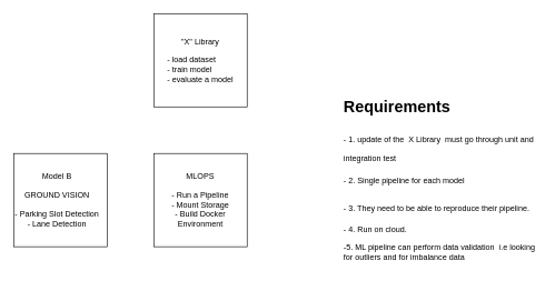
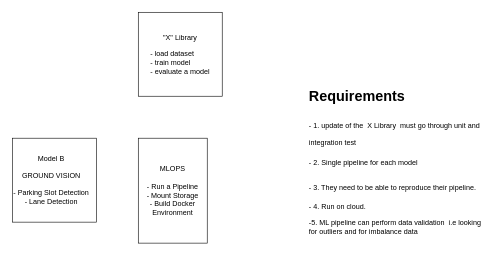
- <mxCell id="4" value="MLOPS&lt;br&gt;&lt;br&gt;&lt;div style=&quot;&quot;&gt;&lt;span style=&quot;background-color: initial;&quot;&gt;- Run a Pipeline&lt;/span&gt;&lt;/div&gt;&lt;div style=&quot;&quot;&gt;&lt;span style=&quot;background-color: initial;&quot;&gt;- Mount Storage&lt;/span&gt;&lt;/div&gt;&lt;div style=&quot;&quot;&gt;&lt;span style=&quot;background-color: initial;&quot;&gt;- Build Docker Environment&lt;/span&gt;&lt;/div&gt;" style="whiteSpace=wrap;html=1;aspect=fixed;align=center;" parent="1" vertex="1"><mxGeometry x="230" y="230" width="140" height="140" as="geometry" /></mxCell>
+ <mxCell id="4" value="MLOPS&lt;br&gt;&lt;br&gt;&lt;div style=&quot;&quot;&gt;&lt;span style=&quot;background-color: initial;&quot;&gt;- Run a Pipeline&lt;/span&gt;&lt;/div&gt;&lt;div style=&quot;&quot;&gt;&lt;span style=&quot;background-color: initial;&quot;&gt;- Mount Storage&lt;/span&gt;&lt;/div&gt;&lt;div style=&quot;&quot;&gt;&lt;span style=&quot;background-color: initial;&quot;&gt;- Build Docker Environment&lt;/span&gt;&lt;/div&gt;" style="whiteSpace=wrap;html=1;aspect=fixed;align=center;" parent="1" vertex="1"><mxGeometry x="230" y="230" width="115" height="175" as="geometry" /></mxCell>
